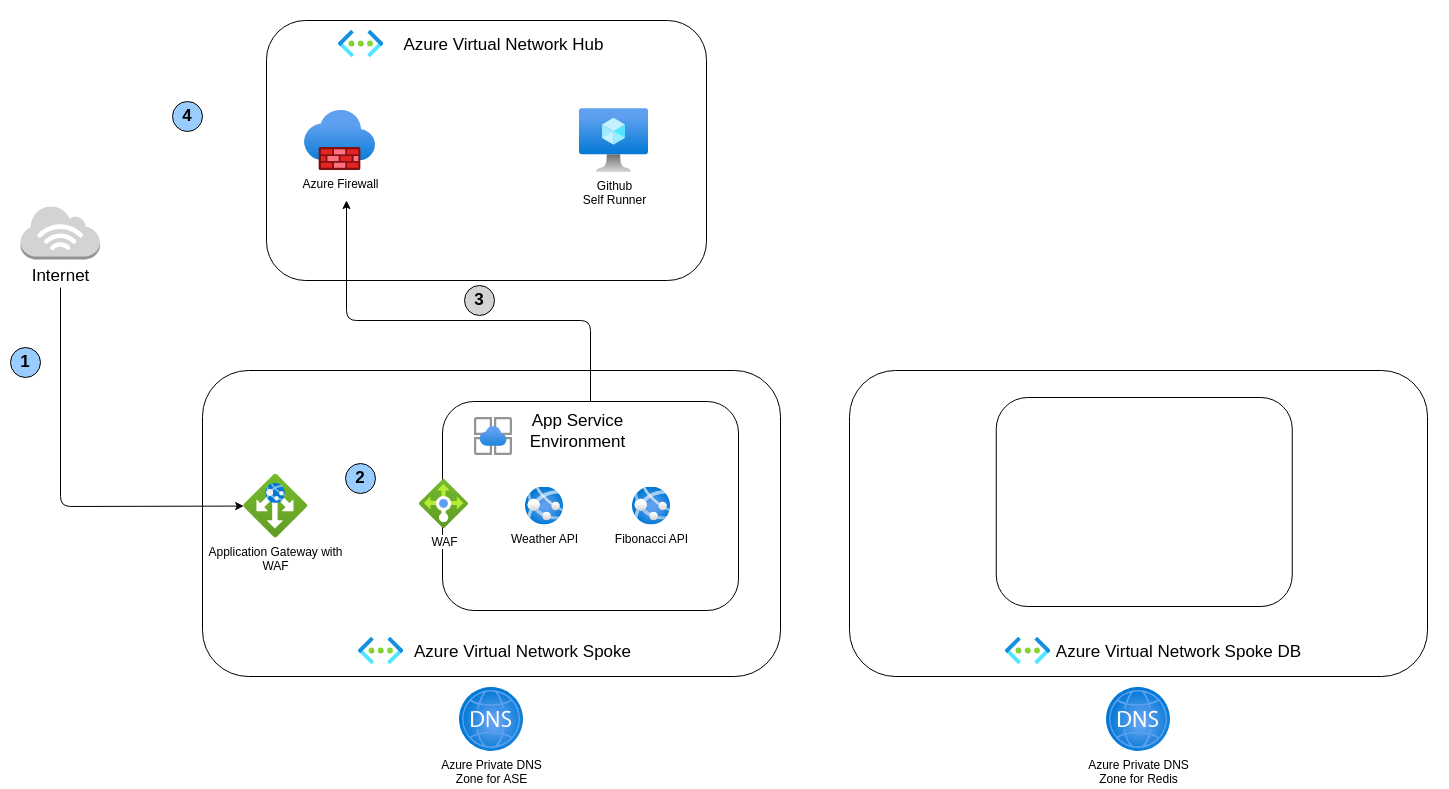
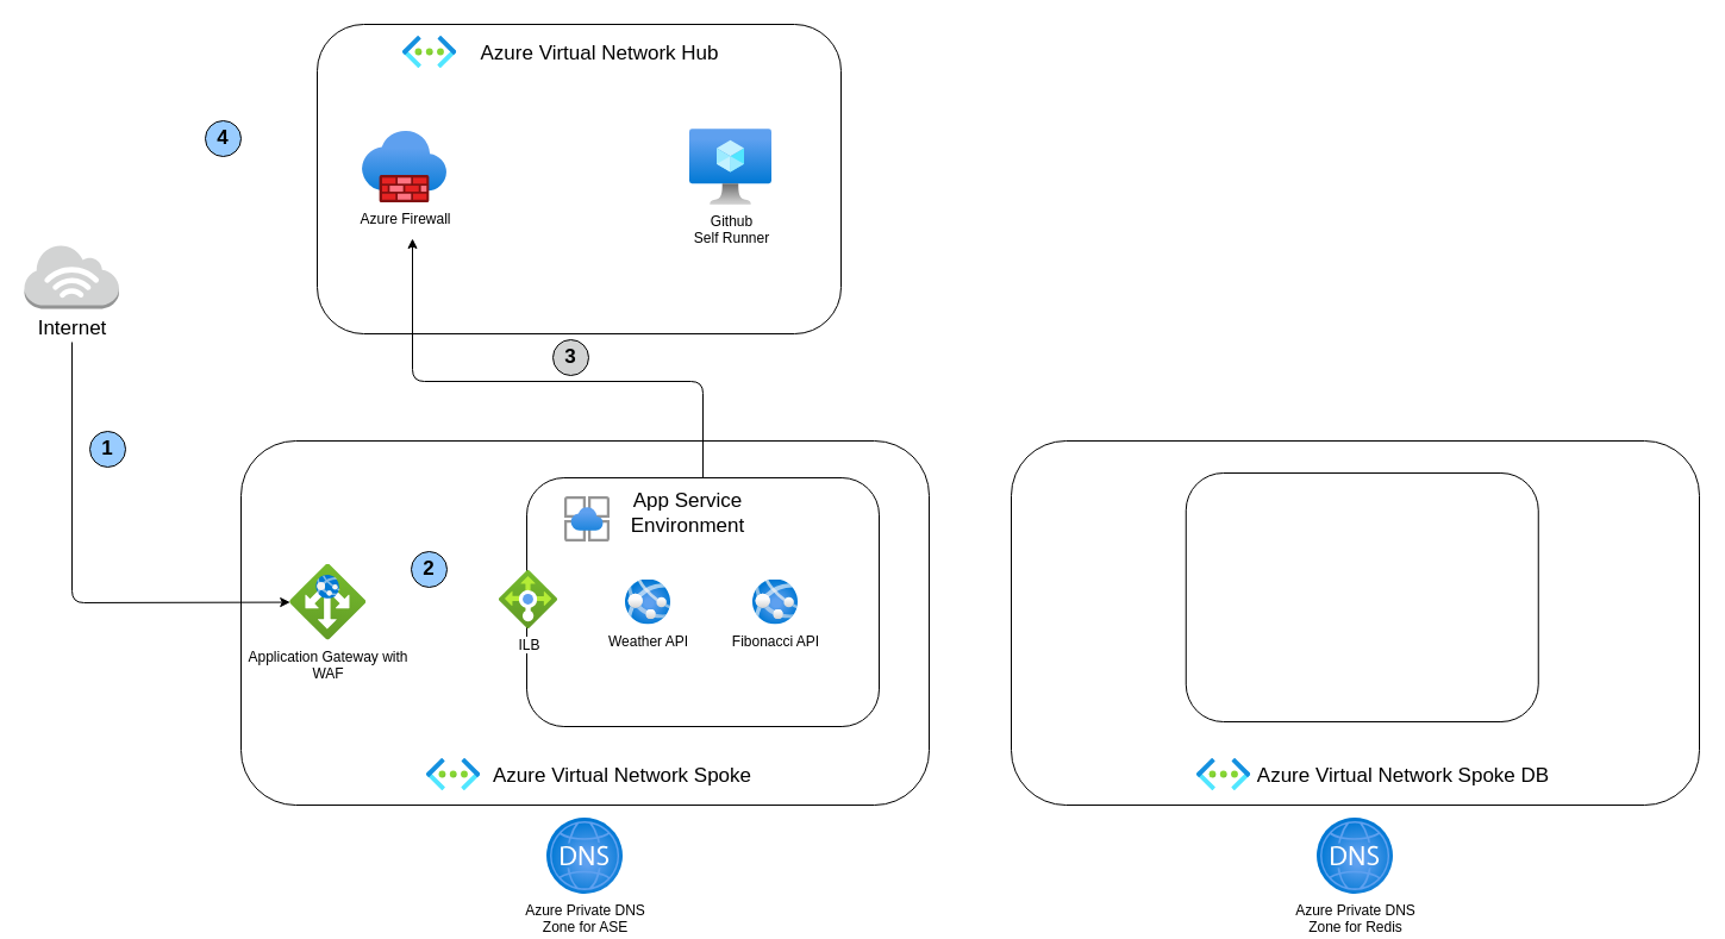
- <mxCell id="24" value="1" style="ellipse;whiteSpace=wrap;html=1;aspect=fixed;fontSize=17;fillColor=#99CCFF;fontColor=#000000;fontStyle=1" parent="1" vertex="1"><mxGeometry x="10" y="347" width="30" height="30" as="geometry" /></mxCell>
+ <mxCell id="24" value="1" style="ellipse;whiteSpace=wrap;html=1;aspect=fixed;fontSize=17;fillColor=#99CCFF;fontColor=#000000;fontStyle=1" parent="1" vertex="1"><mxGeometry x="75" y="362" width="30" height="30" as="geometry" /></mxCell>
- <mxCell id="10" value="WAF" style="aspect=fixed;html=1;points=[];align=center;image;fontSize=12;image=img/lib/azure2/networking/Load_Balancers.svg;" parent="7" vertex="1"><mxGeometry y="78" width="49" height="49" as="geometry" /></mxCell>
+ <mxCell id="10" value="ILB" style="aspect=fixed;html=1;points=[];align=center;image;fontSize=12;image=img/lib/azure2/networking/Load_Balancers.svg;" parent="7" vertex="1"><mxGeometry y="78" width="49" height="49" as="geometry" /></mxCell>
